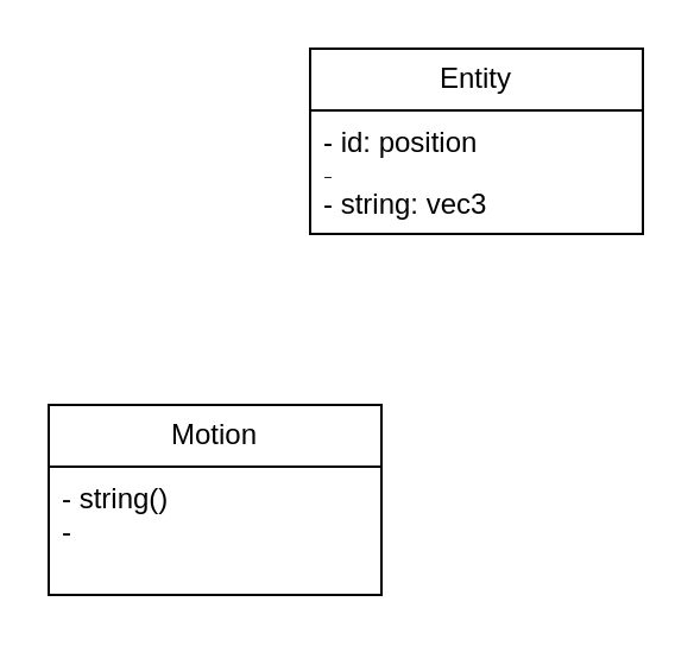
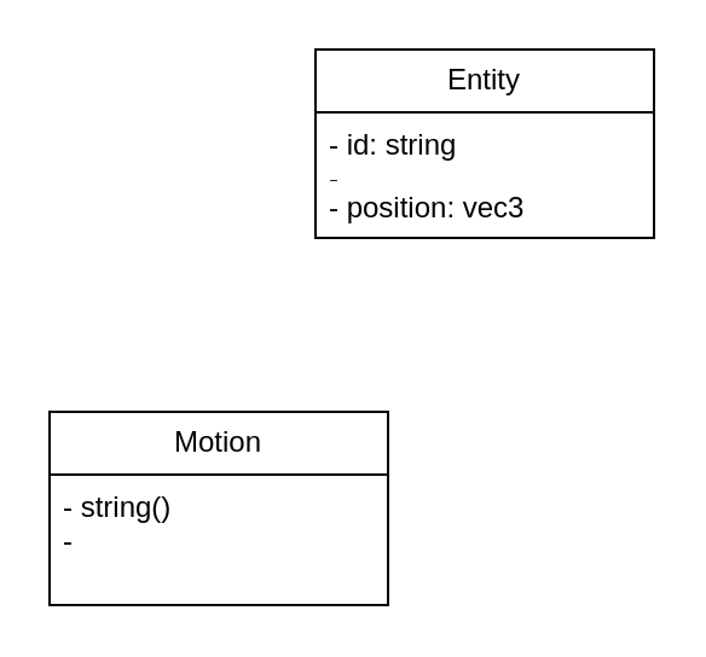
- <mxCell id="3" value="- id: position&lt;div&gt;-&amp;nbsp;&lt;/div&gt;" style="text;strokeColor=none;fillColor=none;align=left;verticalAlign=top;spacingLeft=4;spacingRight=4;overflow=hidden;rotatable=0;points=[[0,0.5],[1,0.5]];portConstraint=eastwest;whiteSpace=wrap;html=1;" vertex="1" parent="2"><mxGeometry y="26" width="140" height="26" as="geometry" /></mxCell>
+ <mxCell id="3" value="- id: string&lt;div&gt;-&amp;nbsp;&lt;/div&gt;" style="text;strokeColor=none;fillColor=none;align=left;verticalAlign=top;spacingLeft=4;spacingRight=4;overflow=hidden;rotatable=0;points=[[0,0.5],[1,0.5]];portConstraint=eastwest;whiteSpace=wrap;html=1;" vertex="1" parent="2"><mxGeometry y="26" width="140" height="26" as="geometry" /></mxCell>
- <mxCell id="4" value="- string: vec3" style="text;strokeColor=none;fillColor=none;align=left;verticalAlign=top;spacingLeft=4;spacingRight=4;overflow=hidden;rotatable=0;points=[[0,0.5],[1,0.5]];portConstraint=eastwest;whiteSpace=wrap;html=1;" vertex="1" parent="2"><mxGeometry y="52" width="140" height="26" as="geometry" /></mxCell>
+ <mxCell id="4" value="- position: vec3" style="text;strokeColor=none;fillColor=none;align=left;verticalAlign=top;spacingLeft=4;spacingRight=4;overflow=hidden;rotatable=0;points=[[0,0.5],[1,0.5]];portConstraint=eastwest;whiteSpace=wrap;html=1;" vertex="1" parent="2"><mxGeometry y="52" width="140" height="26" as="geometry" /></mxCell>
